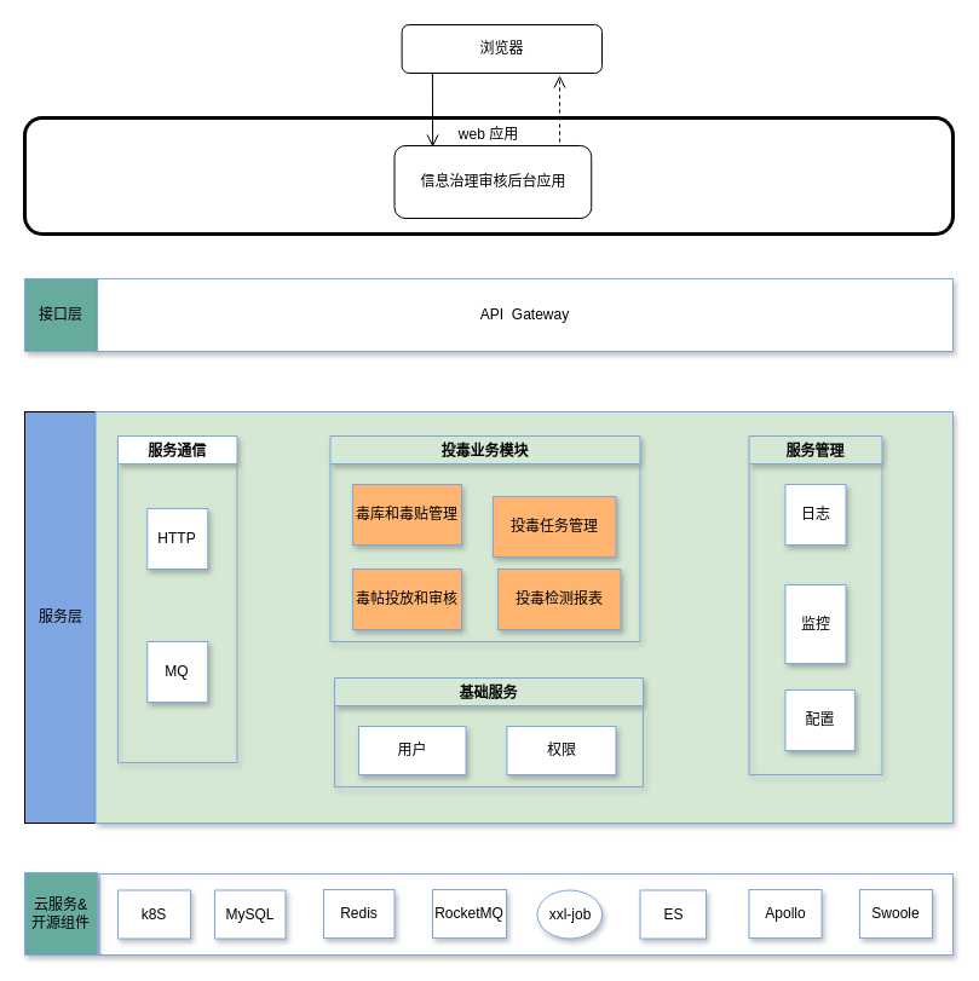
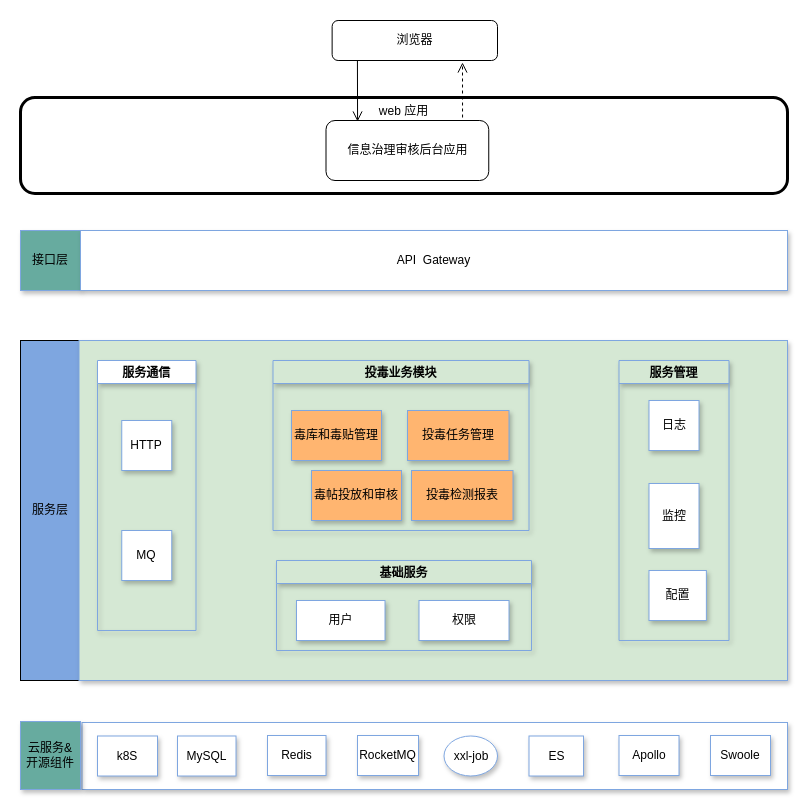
- <mxCell id="12" value="毒库和毒贴管理" style="rounded=0;whiteSpace=wrap;html=1;shadow=1;strokeColor=#7EA6E0;fillColor=#FFB570;" vertex="1" parent="11"><mxGeometry x="18.5" y="40" width="90" height="50" as="geometry" /></mxCell>
+ <mxCell id="12" value="毒库和毒贴管理" style="rounded=0;whiteSpace=wrap;html=1;shadow=1;strokeColor=#7EA6E0;fillColor=#FFB570;" vertex="1" parent="11"><mxGeometry x="18.5" y="50" width="90" height="50" as="geometry" /></mxCell>
- <mxCell id="14" value="&lt;div&gt;&lt;br&gt;&lt;/div&gt;&lt;div&gt;毒帖投放和审核&lt;/div&gt;&lt;div&gt;&lt;br&gt;&lt;/div&gt;" style="rounded=0;whiteSpace=wrap;html=1;shadow=1;strokeColor=#7EA6E0;fillColor=#FFB570;" vertex="1" parent="11"><mxGeometry x="18.5" y="110" width="90" height="50" as="geometry" /></mxCell>
+ <mxCell id="14" value="&lt;div&gt;&lt;br&gt;&lt;/div&gt;&lt;div&gt;毒帖投放和审核&lt;/div&gt;&lt;div&gt;&lt;br&gt;&lt;/div&gt;" style="rounded=0;whiteSpace=wrap;html=1;shadow=1;strokeColor=#7EA6E0;fillColor=#FFB570;" vertex="1" parent="11"><mxGeometry x="38.5" y="110" width="90" height="50" as="geometry" /></mxCell>
